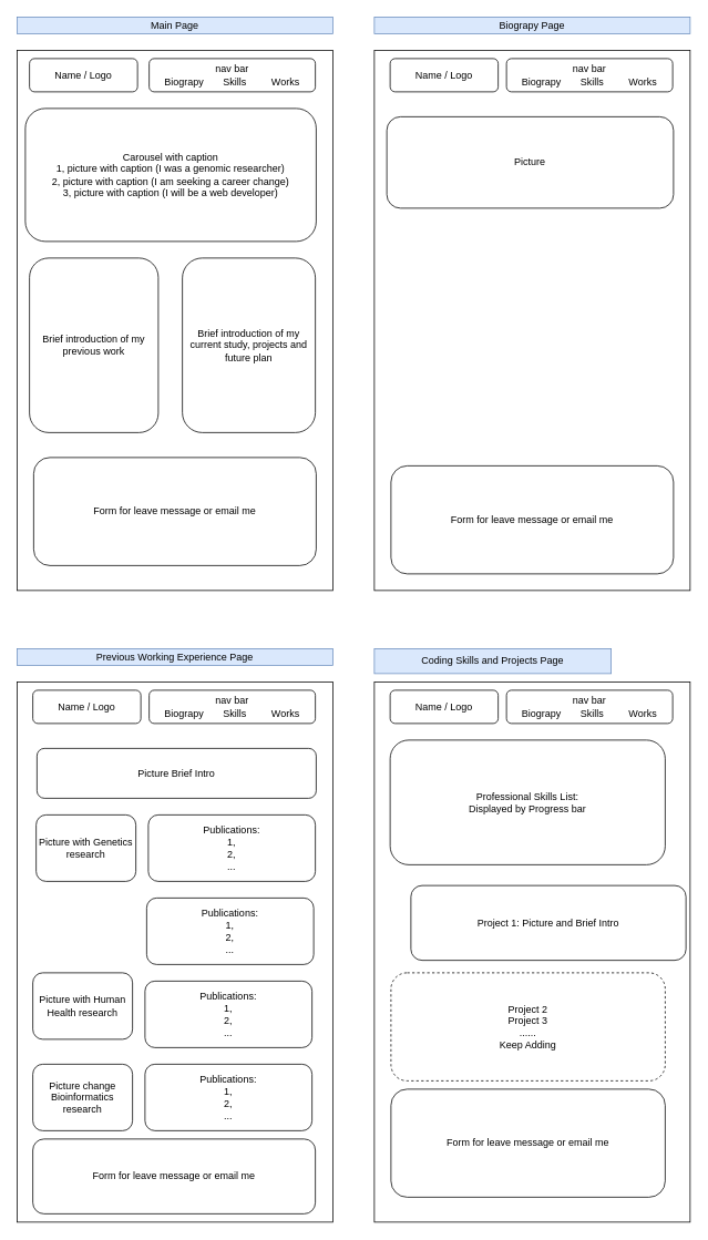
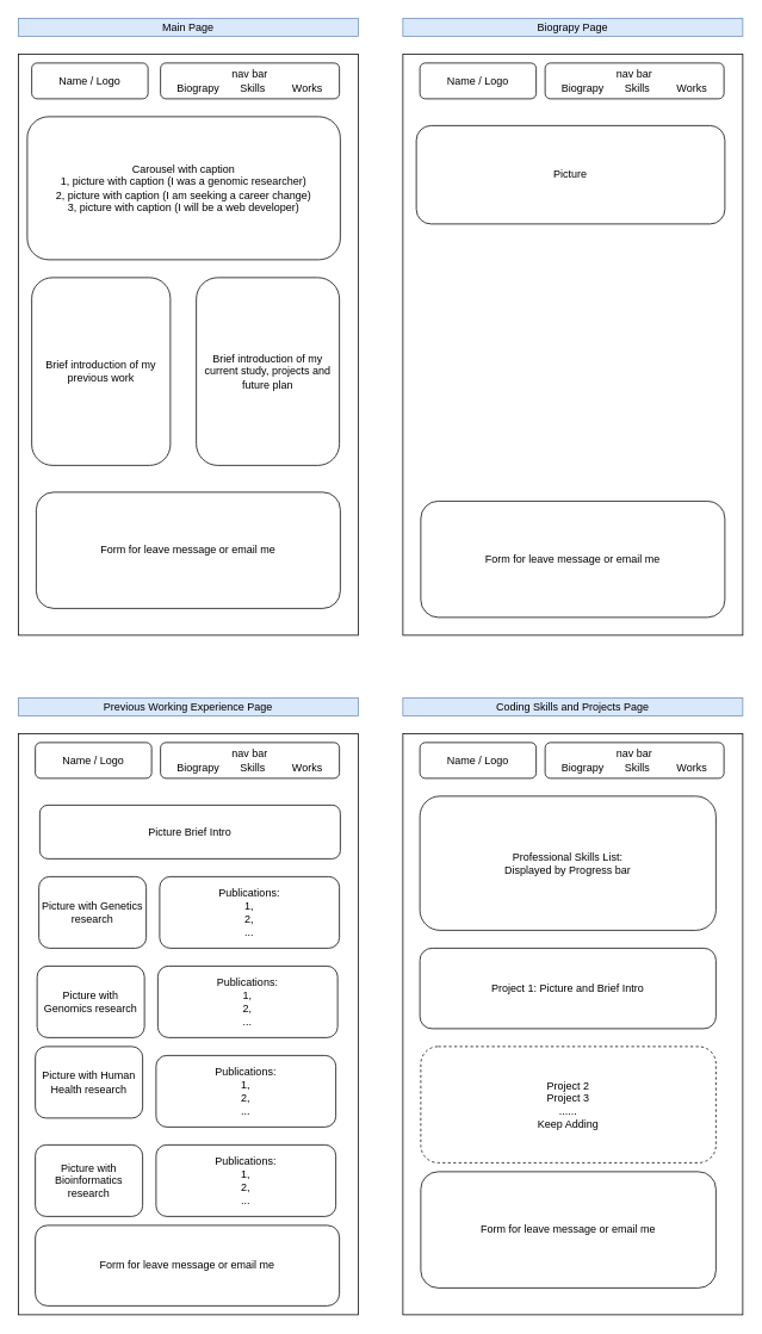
- <mxCell id="22" value="Coding Skills and Projects Page" style="rounded=0;whiteSpace=wrap;html=1;fillColor=#dae8fc;strokeColor=#6c8ebf;" vertex="1" parent="1"><mxGeometry x="450" y="780" width="285" height="30" as="geometry" /></mxCell>
+ <mxCell id="22" value="Coding Skills and Projects Page" style="rounded=0;whiteSpace=wrap;html=1;fillColor=#dae8fc;strokeColor=#6c8ebf;" vertex="1" parent="1"><mxGeometry x="450" y="780" width="380" height="20" as="geometry" /></mxCell>
- <mxCell id="35" value="Project 1: Picture and Brief Intro" style="rounded=1;whiteSpace=wrap;html=1;" vertex="1" parent="1"><mxGeometry x="494" y="1065" width="331" height="90" as="geometry" /></mxCell>
+ <mxCell id="35" value="Project 1: Picture and Brief Intro" style="rounded=1;whiteSpace=wrap;html=1;" vertex="1" parent="1"><mxGeometry x="469" y="1060" width="331" height="90" as="geometry" /></mxCell>
+ <mxCell id="25" value="Picture with Genomics research" style="rounded=1;whiteSpace=wrap;html=1;" vertex="1" parent="1"><mxGeometry x="41" y="1080" width="120" height="80" as="geometry" /></mxCell>
- <mxCell id="29" value="Picture change Bioinformatics research" style="rounded=1;whiteSpace=wrap;html=1;" vertex="1" parent="1"><mxGeometry x="39" y="1280" width="120" height="80" as="geometry" /></mxCell>
+ <mxCell id="29" value="Picture with Bioinformatics research" style="rounded=1;whiteSpace=wrap;html=1;" vertex="1" parent="1"><mxGeometry x="39" y="1280" width="120" height="80" as="geometry" /></mxCell>
